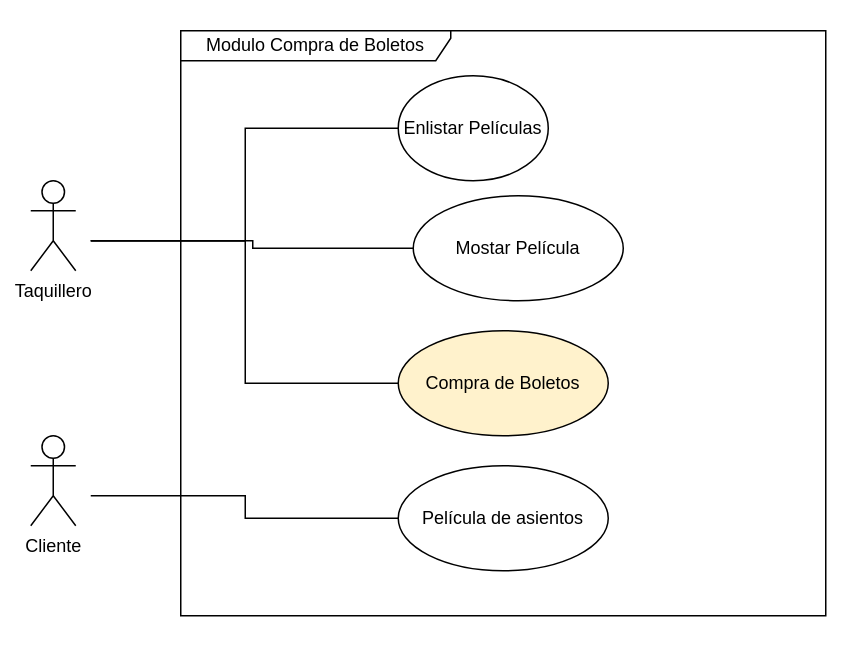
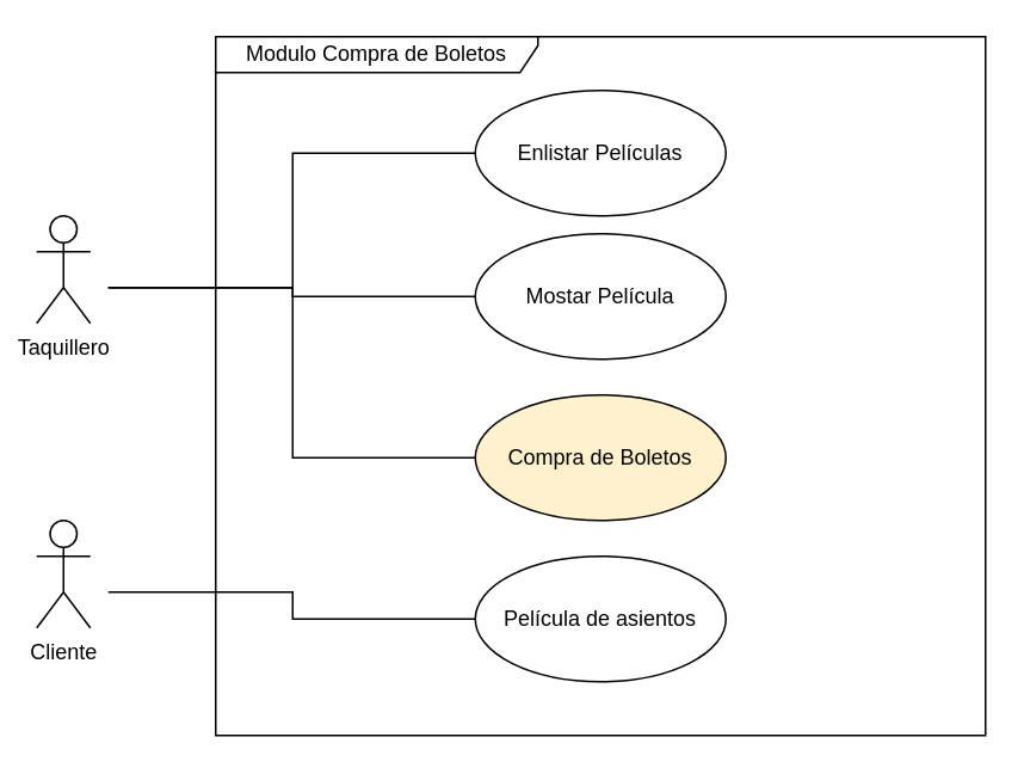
- <mxCell id="8" value="Enlistar Películas" style="ellipse;whiteSpace=wrap;html=1;" vertex="1" parent="1"><mxGeometry x="265" y="50" width="100" height="70" as="geometry" /></mxCell>
+ <mxCell id="8" value="Enlistar Películas" style="ellipse;whiteSpace=wrap;html=1;" vertex="1" parent="1"><mxGeometry x="265" y="50" width="140" height="70" as="geometry" /></mxCell>
- <mxCell id="5" value="Mostar Película" style="ellipse;whiteSpace=wrap;html=1;" vertex="1" parent="1"><mxGeometry x="275" y="130" width="140" height="70" as="geometry" /></mxCell>
+ <mxCell id="5" value="Mostar Película" style="ellipse;whiteSpace=wrap;html=1;" vertex="1" parent="1"><mxGeometry x="265" y="130" width="140" height="70" as="geometry" /></mxCell>
